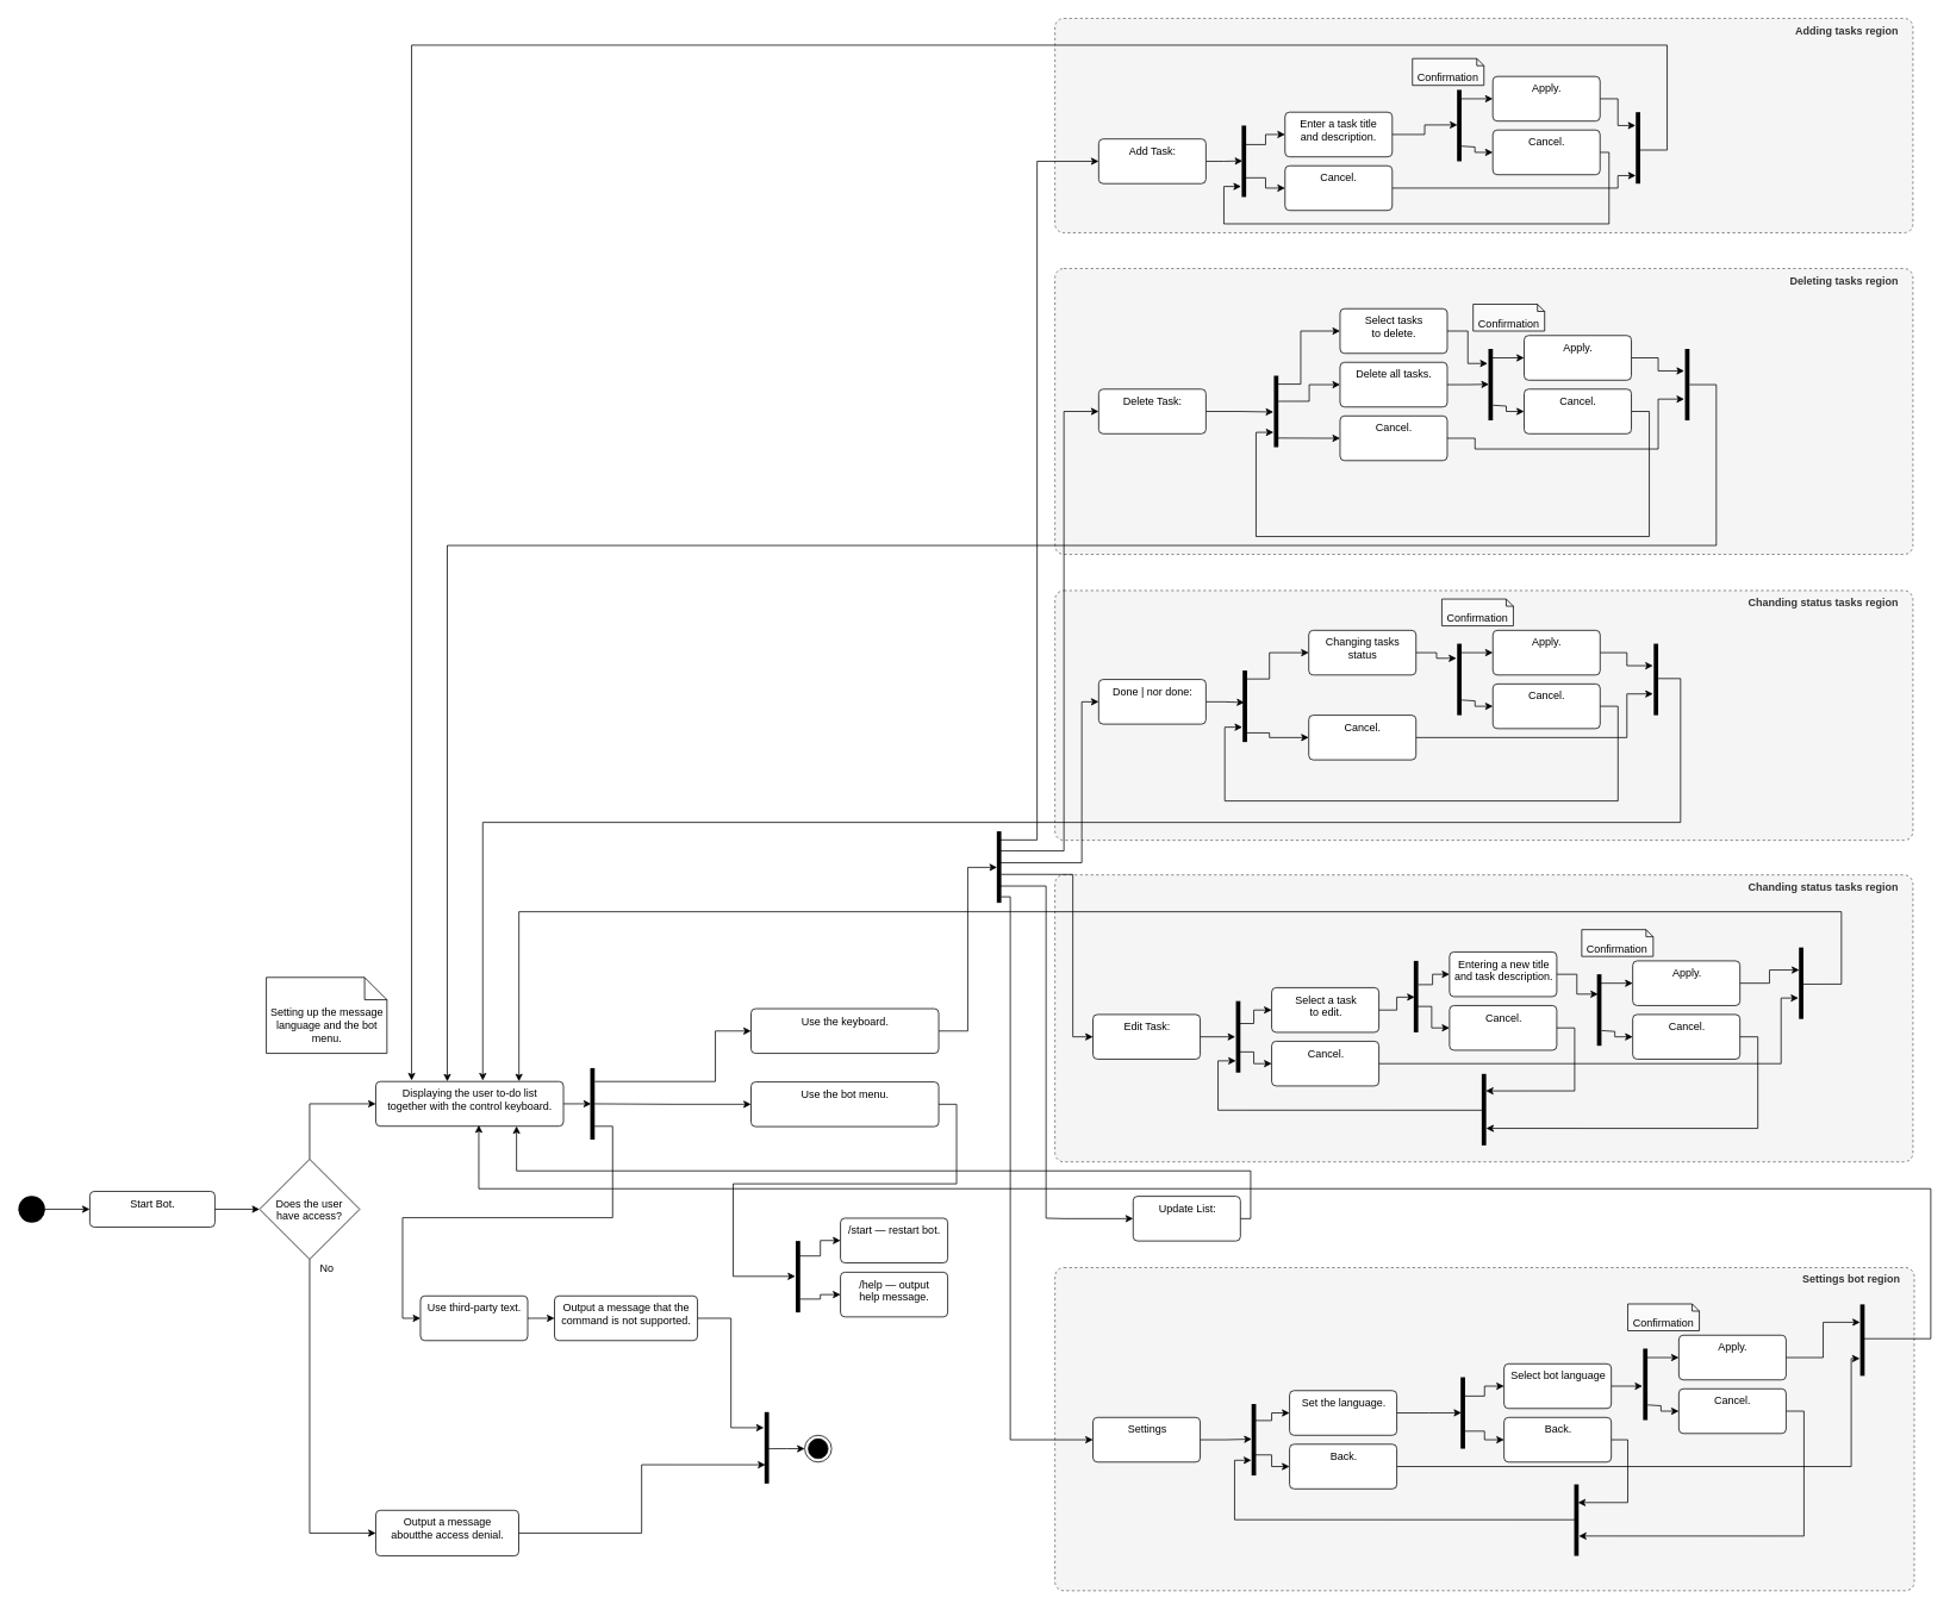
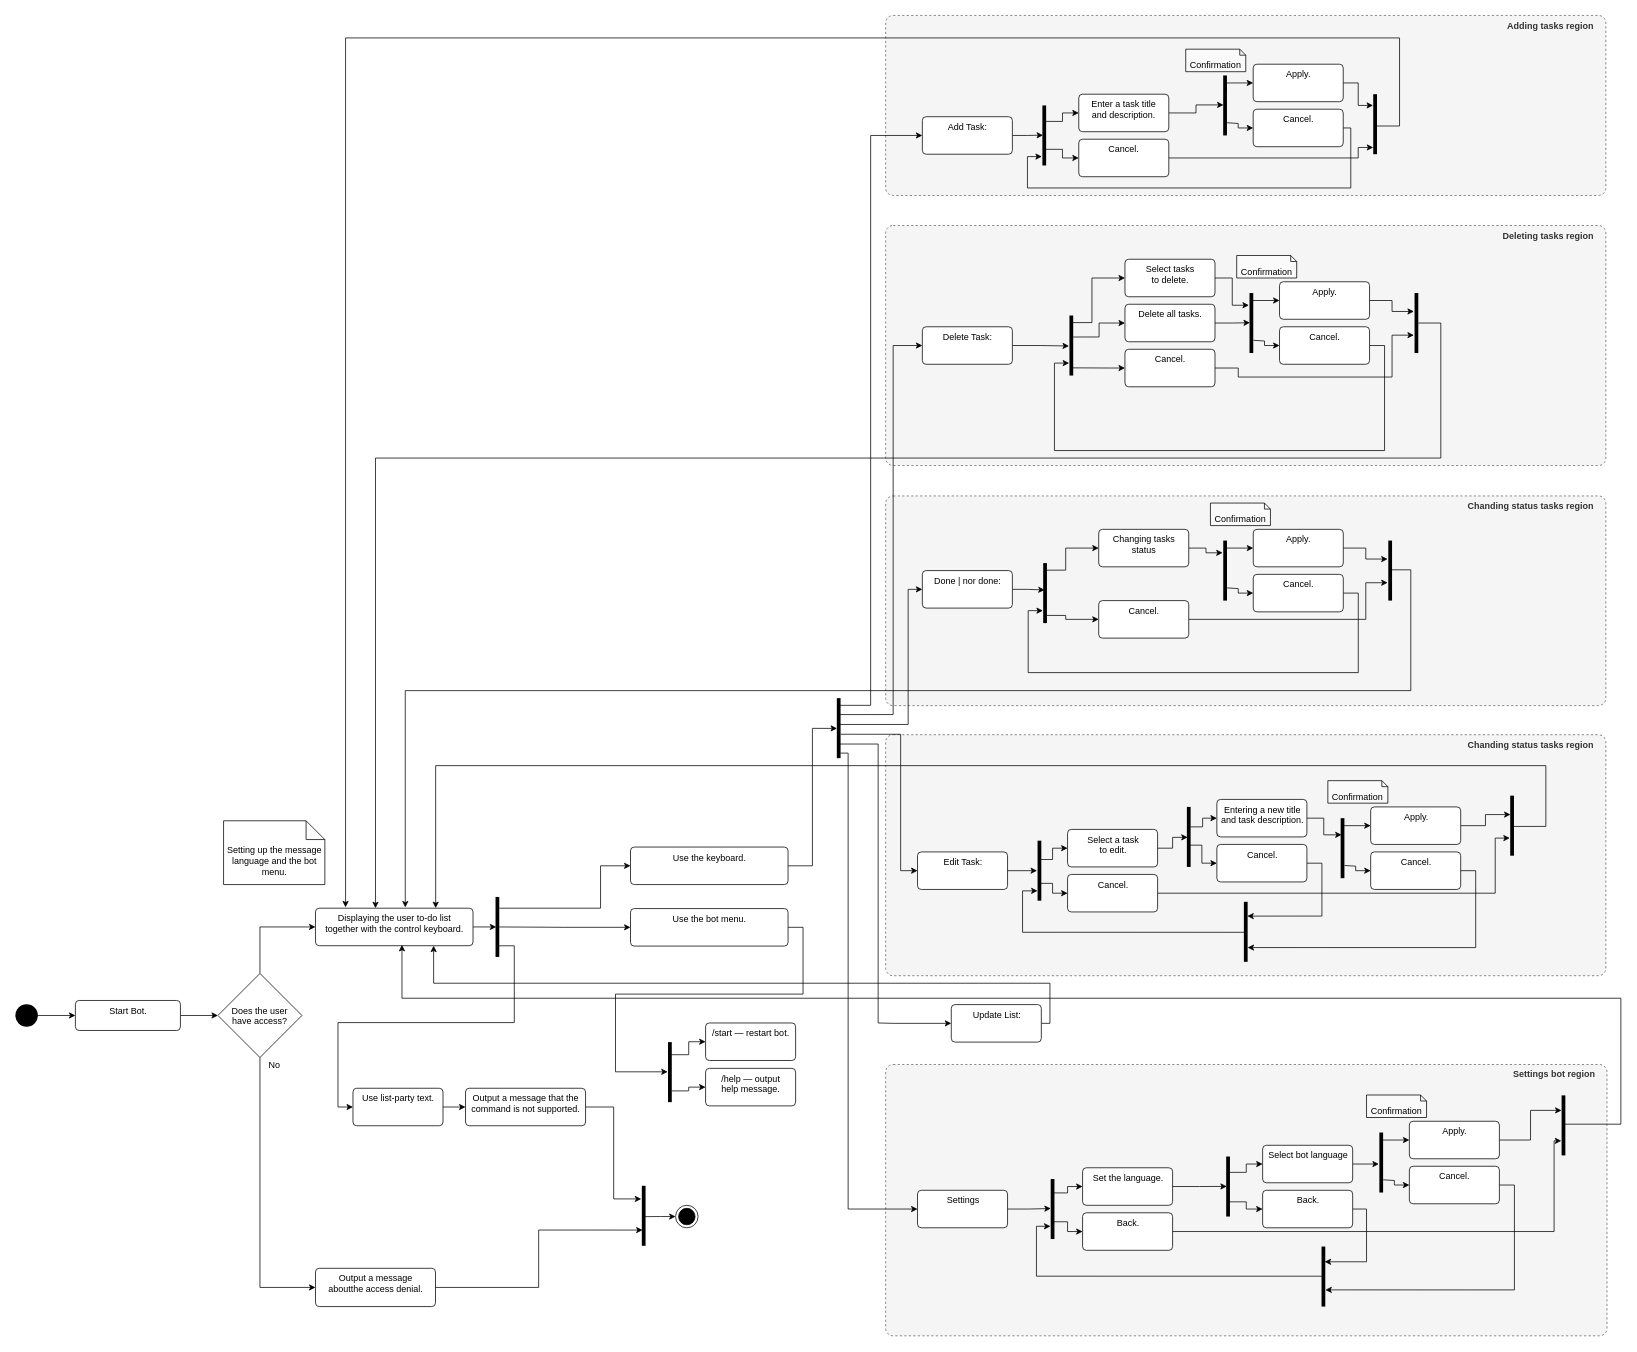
- <mxCell id="27" value="Use third-party text." style="html=1;align=center;verticalAlign=top;rounded=1;absoluteArcSize=1;arcSize=10;dashed=0;" parent="1" vertex="1"><mxGeometry x="470" y="1450" width="120" height="50" as="geometry" /></mxCell>
+ <mxCell id="27" value="Use list-party text." style="html=1;align=center;verticalAlign=top;rounded=1;absoluteArcSize=1;arcSize=10;dashed=0;" parent="1" vertex="1"><mxGeometry x="470" y="1450" width="120" height="50" as="geometry" /></mxCell>
